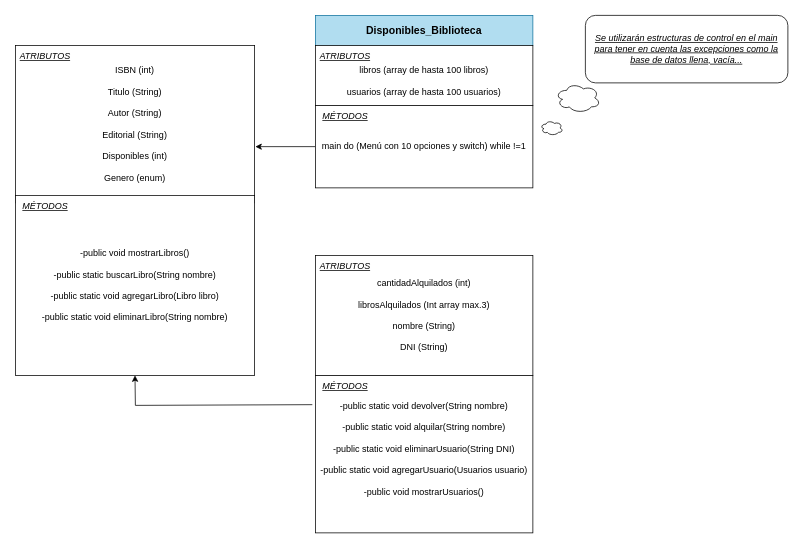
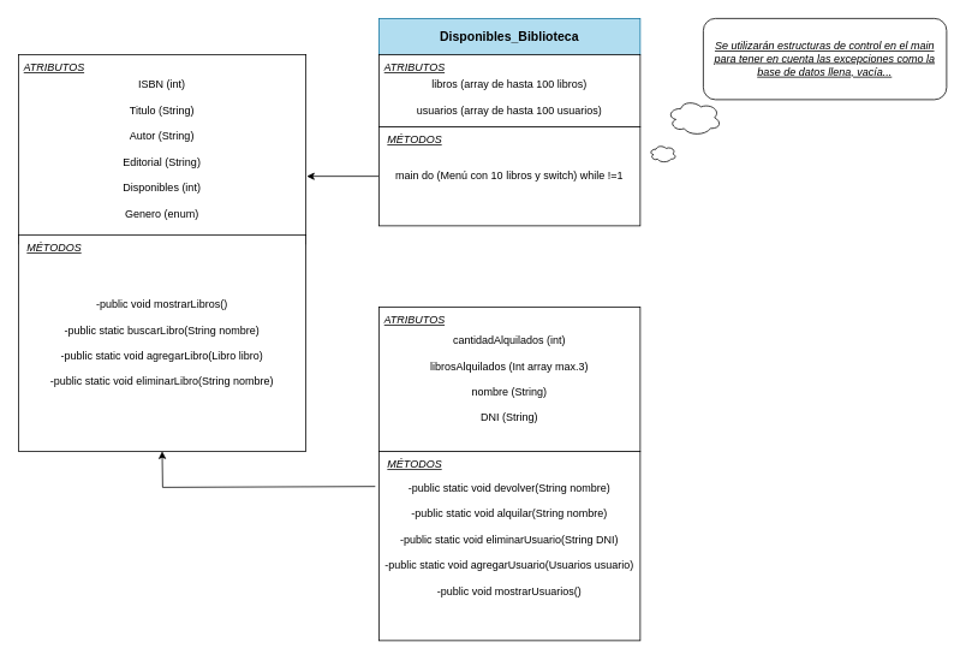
- <mxCell id="10" value="&lt;div style=&quot;&quot;&gt;&lt;span style=&quot;background-color: initial;&quot;&gt;main&amp;nbsp;&lt;/span&gt;&lt;span style=&quot;background-color: initial;&quot;&gt;do (Menú con 10 opciones y switch) while !=1&lt;/span&gt;&lt;/div&gt;" style="rounded=0;whiteSpace=wrap;html=1;strokeColor=default;fontFamily=Helvetica;fontSize=12;fontColor=default;fillColor=default;align=center;" vertex="1" parent="1"><mxGeometry x="420" y="140" width="290" height="110" as="geometry" /></mxCell>
+ <mxCell id="10" value="&lt;div style=&quot;&quot;&gt;&lt;span style=&quot;background-color: initial;&quot;&gt;main&amp;nbsp;&lt;/span&gt;&lt;span style=&quot;background-color: initial;&quot;&gt;do (Menú con 10 libros y switch) while !=1&lt;/span&gt;&lt;/div&gt;" style="rounded=0;whiteSpace=wrap;html=1;strokeColor=default;fontFamily=Helvetica;fontSize=12;fontColor=default;fillColor=default;align=center;" vertex="1" parent="1"><mxGeometry x="420" y="140" width="290" height="110" as="geometry" /></mxCell>
